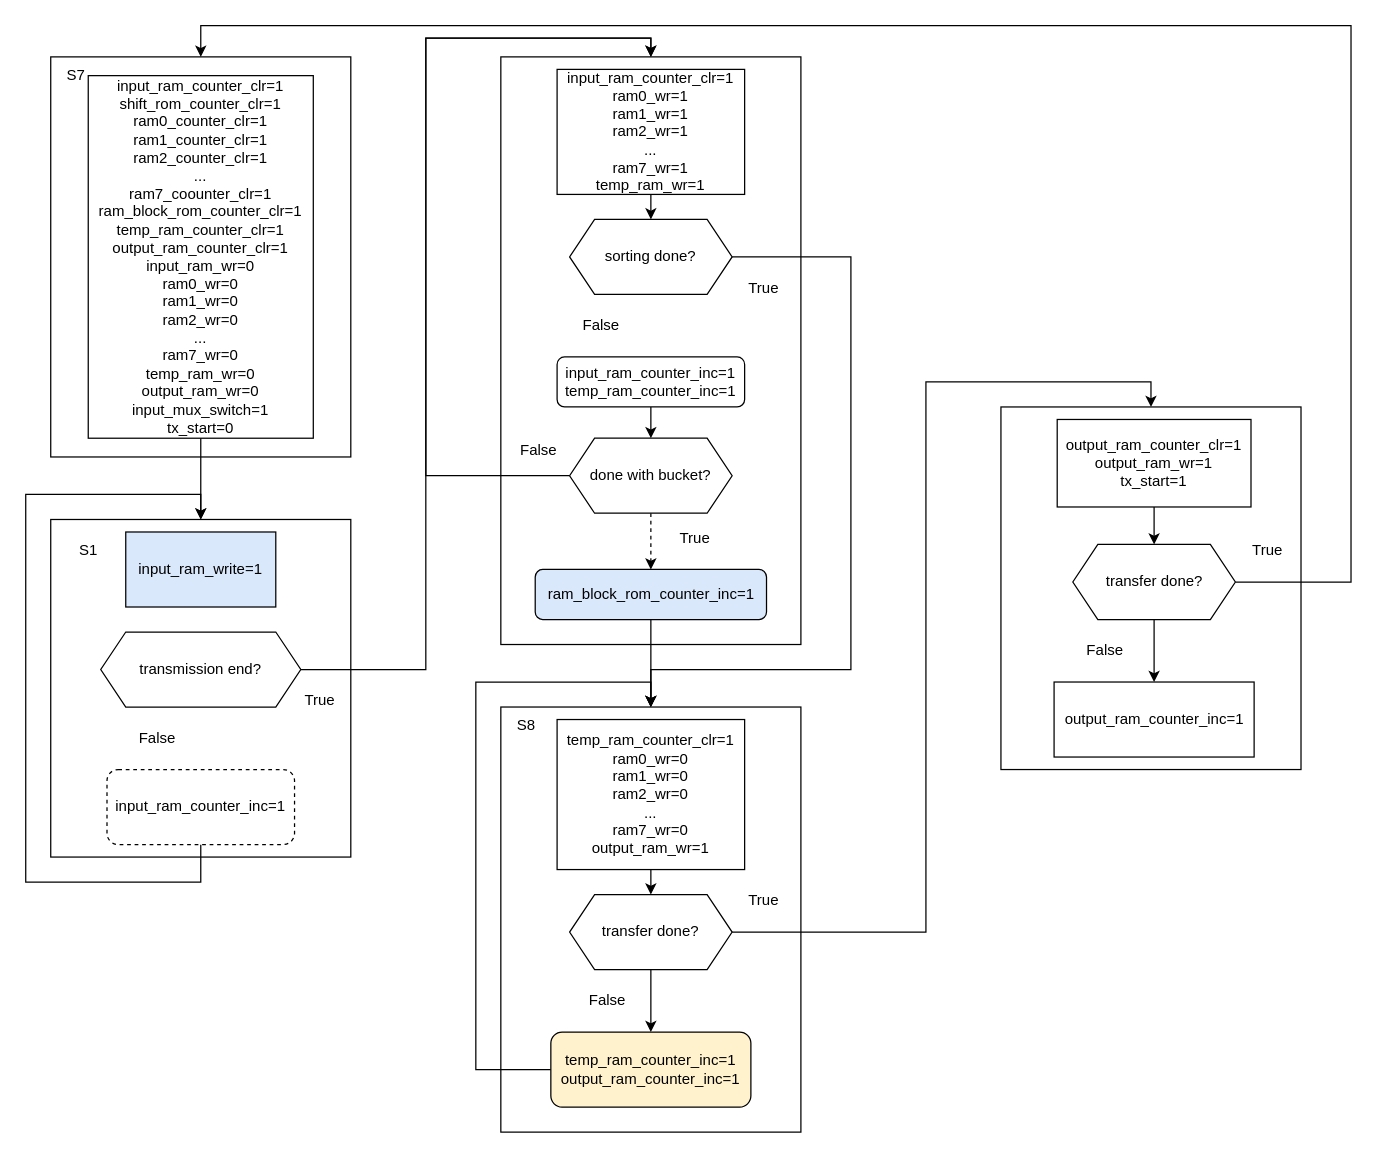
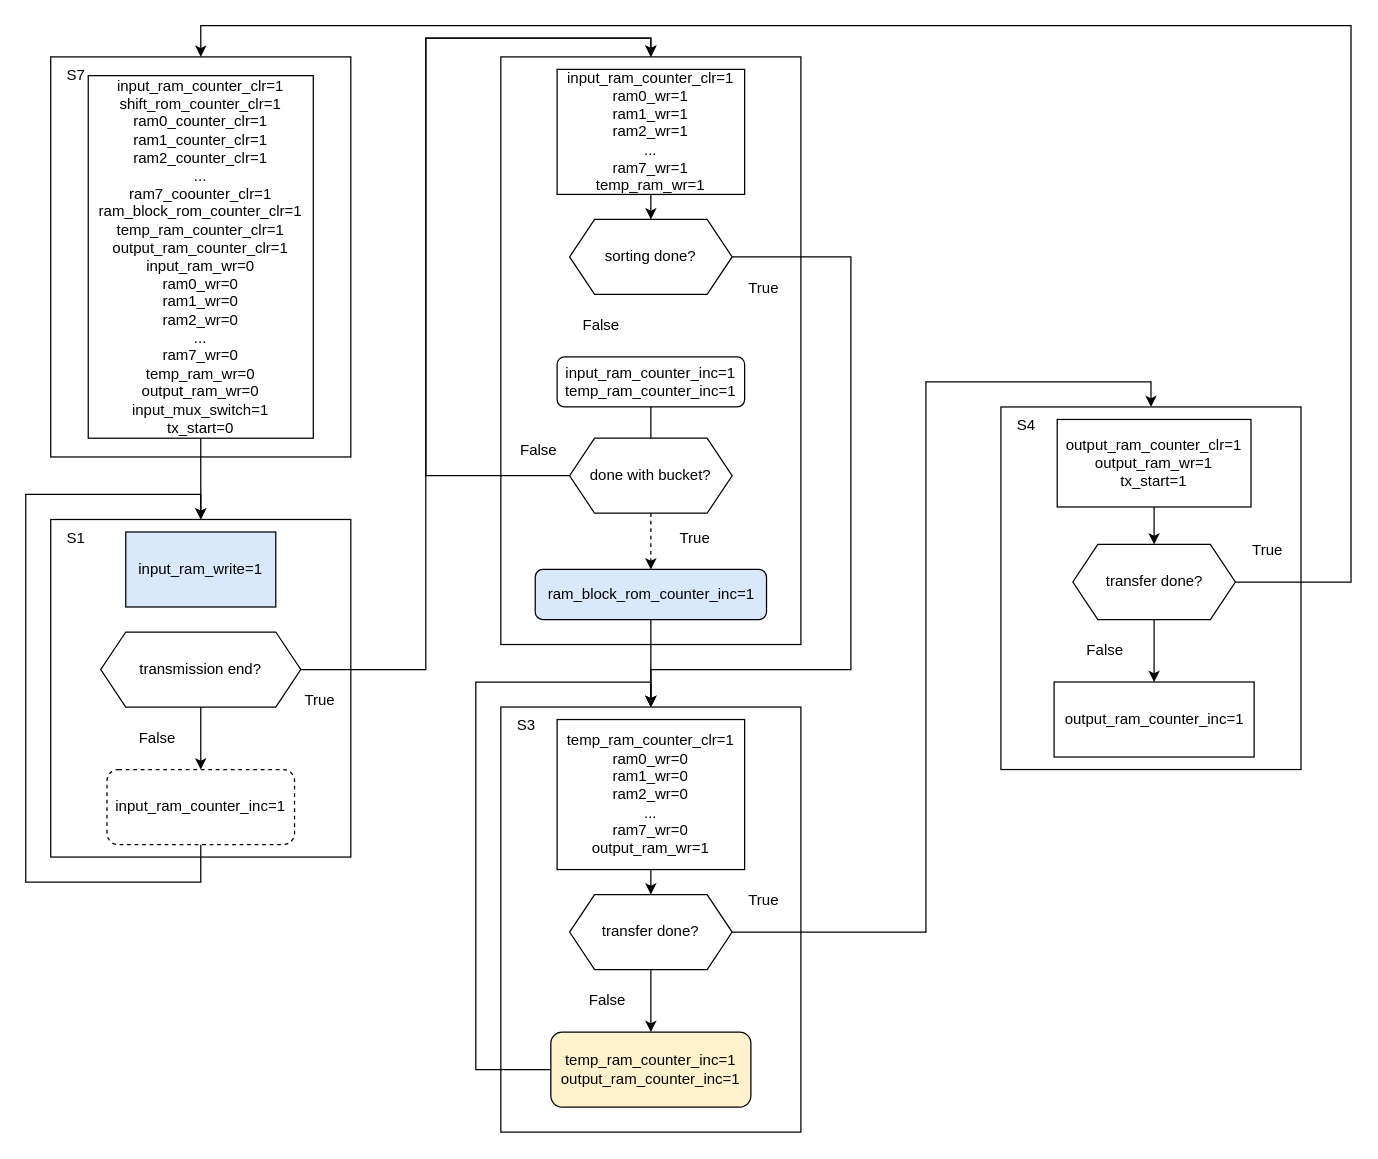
+ <mxCell id="43" value="S4" style="text;html=1;align=center;verticalAlign=middle;resizable=0;points=[];autosize=1;strokeColor=none;fillColor=none;" vertex="1" parent="1"><mxGeometry x="800" y="325" width="40" height="30" as="geometry" /></mxCell>
- <mxCell id="21" style="edgeStyle=orthogonalEdgeStyle;rounded=0;orthogonalLoop=1;jettySize=auto;html=1;exitX=0.5;exitY=1;exitDx=0;exitDy=0;entryX=0.5;entryY=0;entryDx=0;entryDy=0;" edge="1" parent="1" source="22" target="37"><mxGeometry relative="1" as="geometry" /></mxCell>
+ <mxCell id="21" style="edgeStyle=orthogonalEdgeStyle;rounded=0;orthogonalLoop=1;jettySize=auto;html=1;exitX=0.5;exitY=1;exitDx=0;exitDy=0;entryX=0.5;entryY=0;entryDx=0;entryDy=0;endArrow=none;" edge="1" parent="1" source="22" target="37"><mxGeometry relative="1" as="geometry" /></mxCell>
- <mxCell id="7" value="&lt;div&gt;S1&lt;/div&gt;" style="text;html=1;align=center;verticalAlign=middle;resizable=0;points=[];autosize=1;strokeColor=none;fillColor=none;" vertex="1" parent="1"><mxGeometry x="50" y="425" width="40" height="30" as="geometry" /></mxCell>
+ <mxCell id="7" value="&lt;div&gt;S1&lt;/div&gt;" style="text;html=1;align=center;verticalAlign=middle;resizable=0;points=[];autosize=1;strokeColor=none;fillColor=none;" vertex="1" parent="1"><mxGeometry x="40" y="415" width="40" height="30" as="geometry" /></mxCell>
- <mxCell id="34" value="&lt;div&gt;S8&lt;/div&gt;" style="text;html=1;align=center;verticalAlign=middle;resizable=0;points=[];autosize=1;strokeColor=none;fillColor=none;" vertex="1" parent="1"><mxGeometry x="400" y="565" width="40" height="30" as="geometry" /></mxCell>
+ <mxCell id="34" value="&lt;div&gt;S3&lt;/div&gt;" style="text;html=1;align=center;verticalAlign=middle;resizable=0;points=[];autosize=1;strokeColor=none;fillColor=none;" vertex="1" parent="1"><mxGeometry x="400" y="565" width="40" height="30" as="geometry" /></mxCell>
+ <mxCell id="9" style="edgeStyle=orthogonalEdgeStyle;rounded=0;orthogonalLoop=1;jettySize=auto;html=1;exitX=0.5;exitY=1;exitDx=0;exitDy=0;" edge="1" parent="1" source="11" target="13"><mxGeometry relative="1" as="geometry" /></mxCell>
